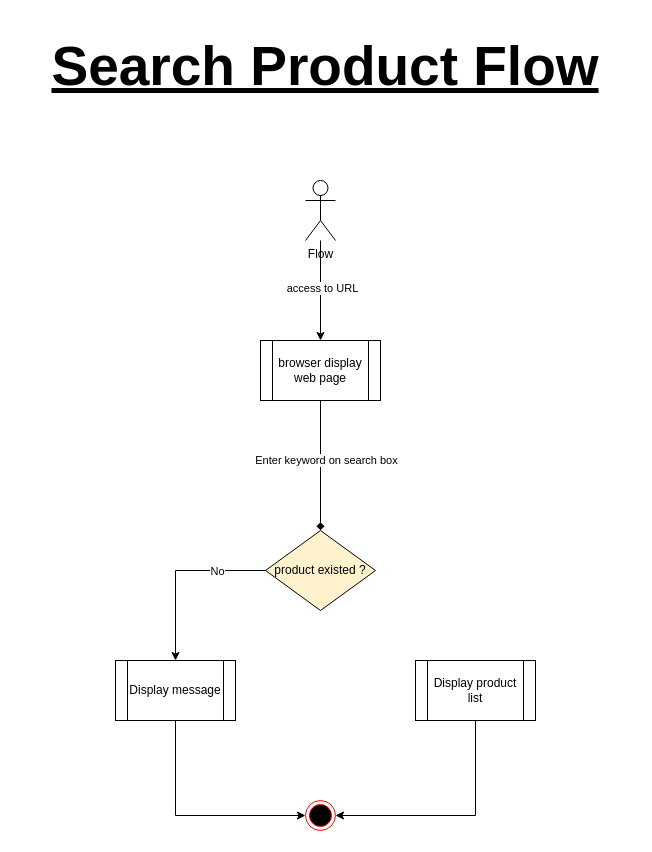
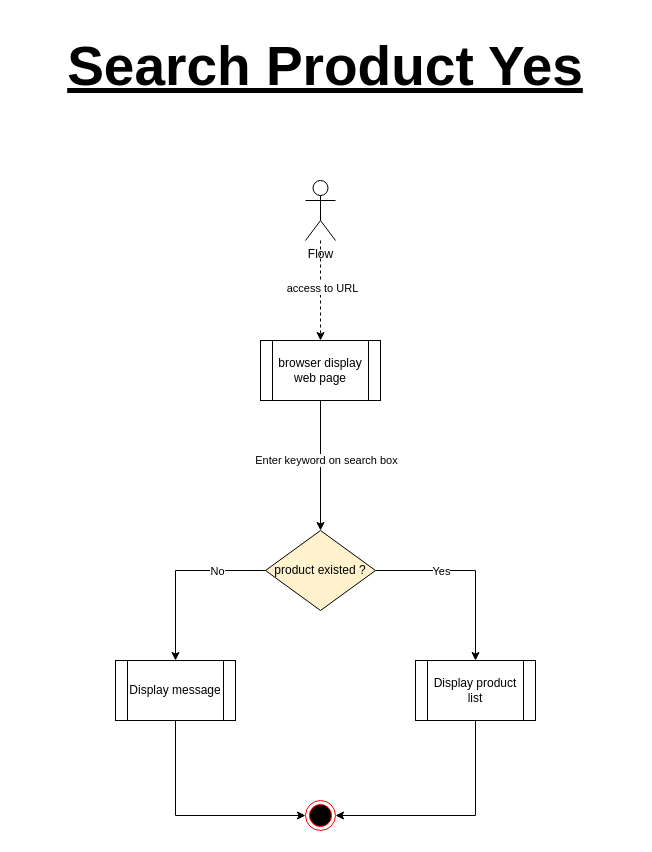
- <mxCell id="9" value="Search Product Flow" style="text;html=1;whiteSpace=wrap;strokeColor=none;fillColor=none;align=center;verticalAlign=middle;rounded=0;fontSize=55;fontStyle=5" vertex="1" parent="1"><mxGeometry x="20" y="20" width="610" height="90" as="geometry" /></mxCell>
+ <mxCell id="9" value="Search Product Yes" style="text;html=1;whiteSpace=wrap;strokeColor=none;fillColor=none;align=center;verticalAlign=middle;rounded=0;fontSize=55;fontStyle=5" vertex="1" parent="1"><mxGeometry x="20" y="20" width="610" height="90" as="geometry" /></mxCell>
- <mxCell id="3" value="" style="endArrow=classic;html=1;rounded=0;" edge="1" parent="1" source="2" target="5"><mxGeometry width="50" height="50" relative="1" as="geometry"><mxPoint x="75" y="350" as="sourcePoint" /><mxPoint x="275" y="300" as="targetPoint" /></mxGeometry></mxCell>
+ <mxCell id="3" value="" style="endArrow=classic;html=1;rounded=0;dashed=1;" edge="1" parent="1" source="2" target="5"><mxGeometry width="50" height="50" relative="1" as="geometry"><mxPoint x="75" y="350" as="sourcePoint" /><mxPoint x="275" y="300" as="targetPoint" /></mxGeometry></mxCell>
- <mxCell id="7" value="" style="endArrow=diamond;html=1;rounded=0;exitX=0.5;exitY=1;exitDx=0;exitDy=0;" edge="1" parent="1" source="5" target="6"><mxGeometry width="50" height="50" relative="1" as="geometry"><mxPoint x="605" y="300" as="sourcePoint" /><mxPoint x="575" y="370" as="targetPoint" /><Array as="points" /></mxGeometry></mxCell>
+ <mxCell id="7" value="" style="endArrow=classic;html=1;rounded=0;exitX=0.5;exitY=1;exitDx=0;exitDy=0;" edge="1" parent="1" source="5" target="6"><mxGeometry width="50" height="50" relative="1" as="geometry"><mxPoint x="605" y="300" as="sourcePoint" /><mxPoint x="575" y="370" as="targetPoint" /><Array as="points" /></mxGeometry></mxCell>
+ <mxCell id="17" value="" style="endArrow=classic;html=1;rounded=0;entryX=0.5;entryY=0;entryDx=0;entryDy=0;exitX=1;exitY=0.5;exitDx=0;exitDy=0;" edge="1" parent="1" source="6" target="16"><mxGeometry width="50" height="50" relative="1" as="geometry"><mxPoint x="568" y="930" as="sourcePoint" /><mxPoint x="405" y="1151" as="targetPoint" /><mxPoint as="offset" /><Array as="points"><mxPoint x="475" y="570" /></Array></mxGeometry></mxCell>
+ <mxCell id="18" value="Yes" style="edgeLabel;html=1;align=center;verticalAlign=middle;resizable=0;points=[];" vertex="1" connectable="0" parent="17"><mxGeometry x="-0.319" relative="1" as="geometry"><mxPoint as="offset" /></mxGeometry></mxCell>
